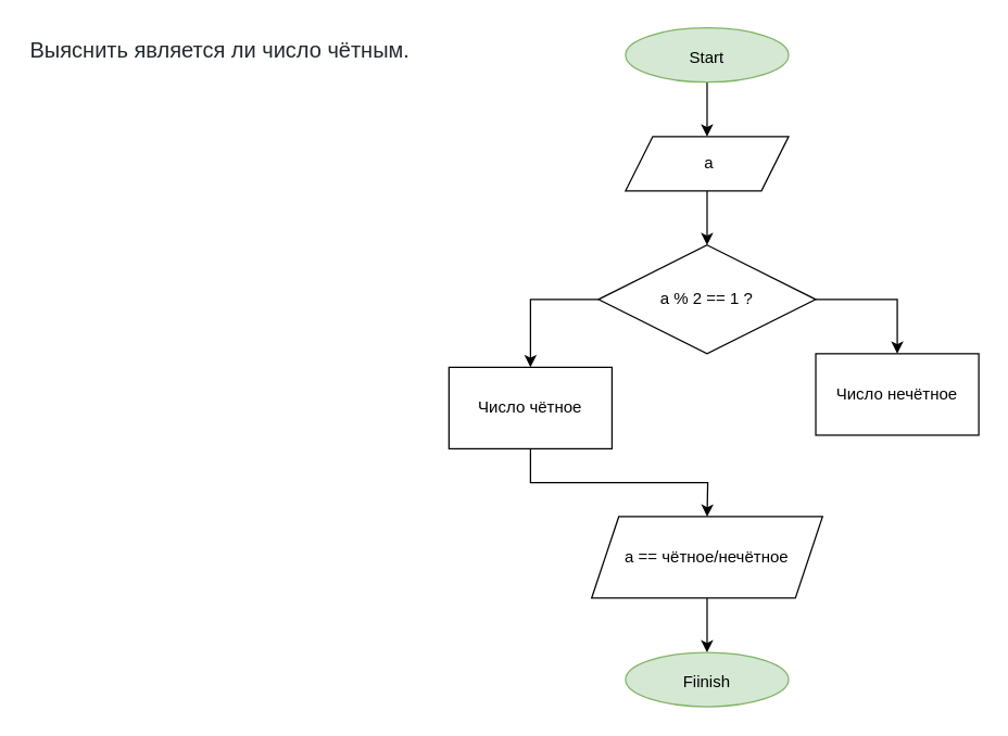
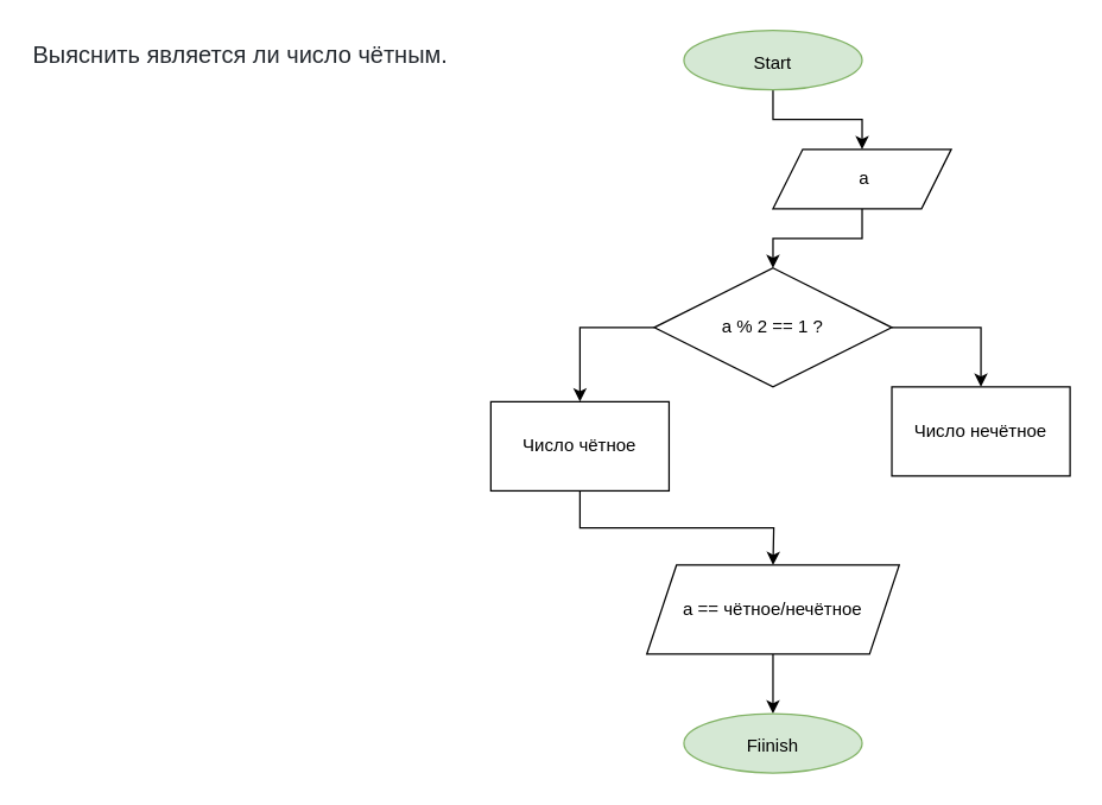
- <mxCell id="6" value="&amp;nbsp;a" style="shape=parallelogram;perimeter=parallelogramPerimeter;whiteSpace=wrap;html=1;fixedSize=1;" vertex="1" parent="1"><mxGeometry x="460" y="100" width="120" height="40" as="geometry" /></mxCell>
+ <mxCell id="6" value="&amp;nbsp;a" style="shape=parallelogram;perimeter=parallelogramPerimeter;whiteSpace=wrap;html=1;fixedSize=1;" vertex="1" parent="1"><mxGeometry x="520" y="100" width="120" height="40" as="geometry" /></mxCell>
